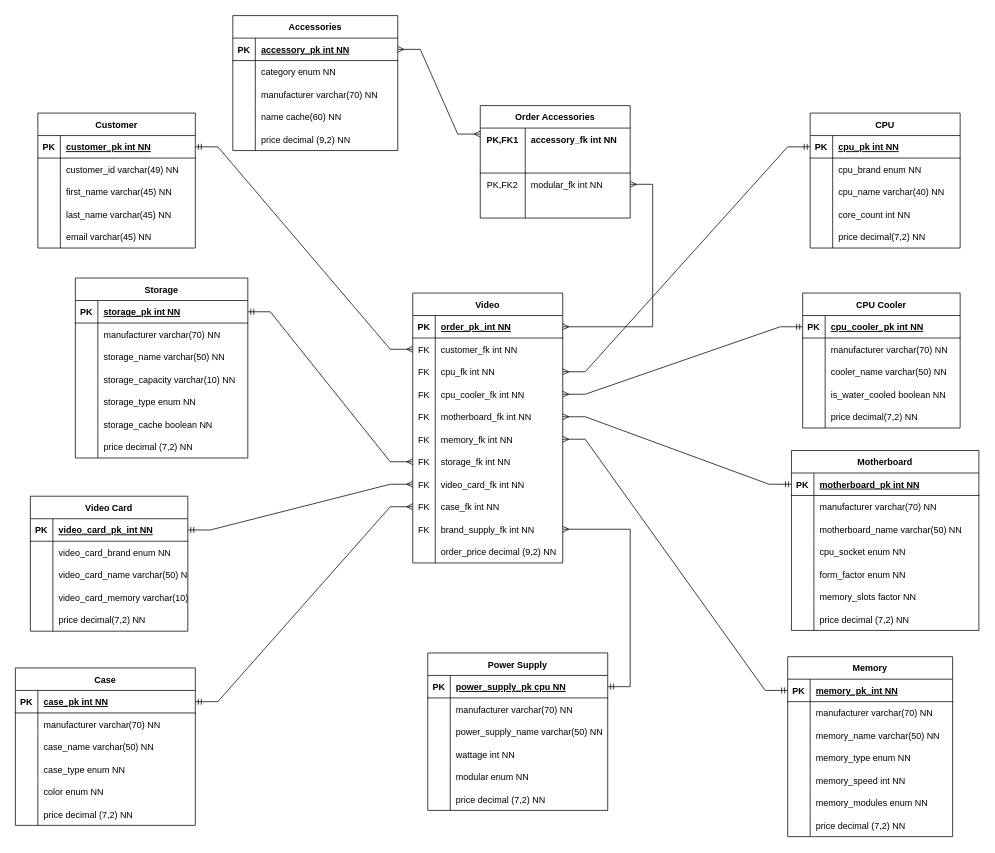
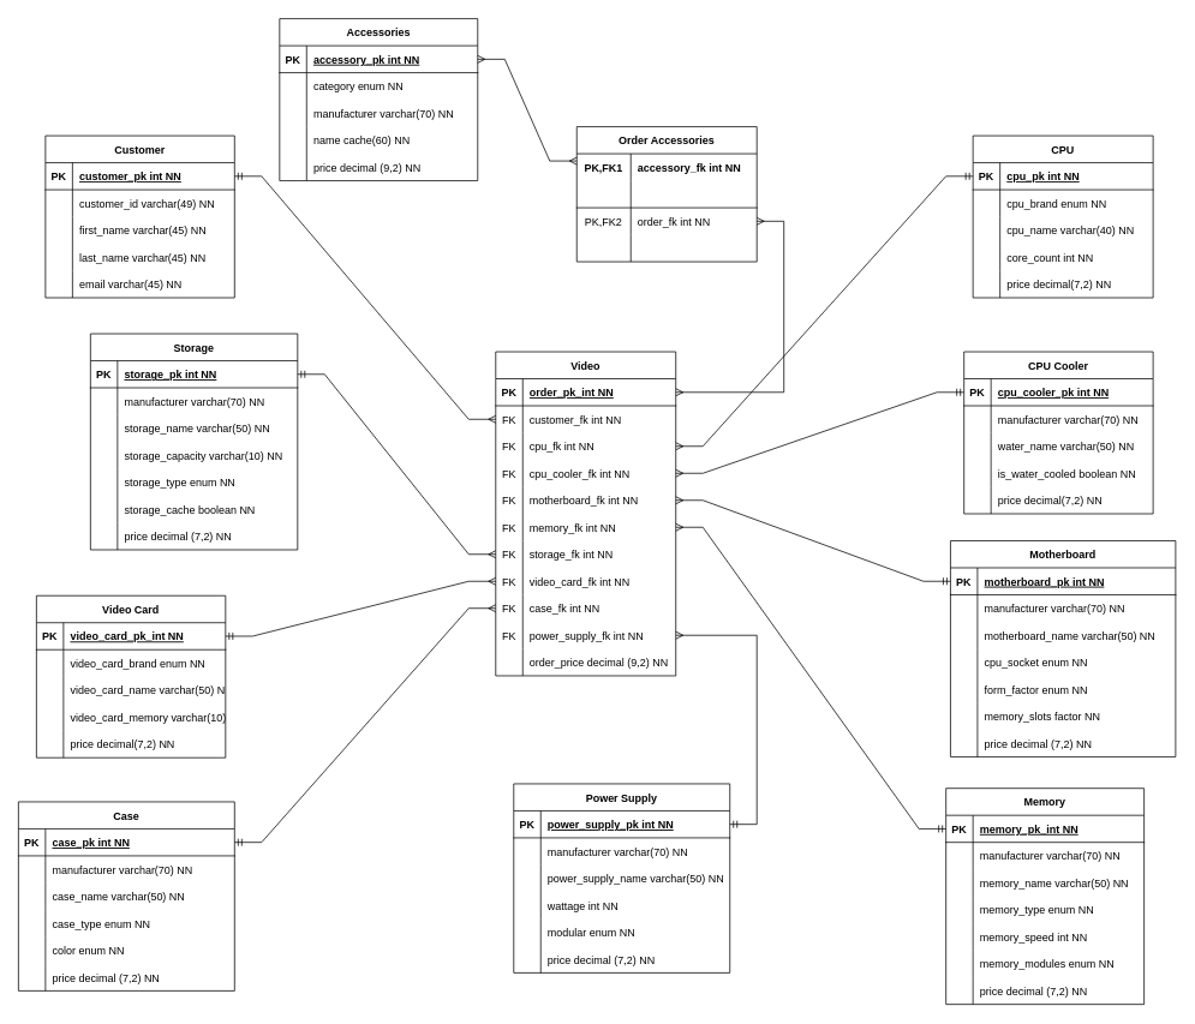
- <mxCell id="229" value="modular_fk int NN" style="shape=partialRectangle;connectable=0;fillColor=none;top=0;left=0;bottom=0;right=0;align=left;spacingLeft=6;overflow=hidden;" parent="227" vertex="1"><mxGeometry x="60" width="140" height="30" as="geometry"><mxRectangle width="140" height="30" as="alternateBounds" /></mxGeometry></mxCell>
+ <mxCell id="229" value="order_fk int NN" style="shape=partialRectangle;connectable=0;fillColor=none;top=0;left=0;bottom=0;right=0;align=left;spacingLeft=6;overflow=hidden;" parent="227" vertex="1"><mxGeometry x="60" width="140" height="30" as="geometry"><mxRectangle width="140" height="30" as="alternateBounds" /></mxGeometry></mxCell>
- <mxCell id="213" value="cooler_name varchar(50) NN" style="shape=partialRectangle;connectable=0;fillColor=none;top=0;left=0;bottom=0;right=0;align=left;spacingLeft=6;overflow=hidden;" parent="211" vertex="1"><mxGeometry x="30" width="180" height="30" as="geometry"><mxRectangle width="180" height="30" as="alternateBounds" /></mxGeometry></mxCell>
+ <mxCell id="213" value="water_name varchar(50) NN" style="shape=partialRectangle;connectable=0;fillColor=none;top=0;left=0;bottom=0;right=0;align=left;spacingLeft=6;overflow=hidden;" parent="211" vertex="1"><mxGeometry x="30" width="180" height="30" as="geometry"><mxRectangle width="180" height="30" as="alternateBounds" /></mxGeometry></mxCell>
- <mxCell id="32" value="brand_supply_fk int NN" style="shape=partialRectangle;connectable=0;fillColor=none;top=0;left=0;bottom=0;right=0;align=left;spacingLeft=6;overflow=hidden;" parent="30" vertex="1"><mxGeometry x="30" width="170" height="30" as="geometry"><mxRectangle width="170" height="30" as="alternateBounds" /></mxGeometry></mxCell>
+ <mxCell id="32" value="power_supply_fk int NN" style="shape=partialRectangle;connectable=0;fillColor=none;top=0;left=0;bottom=0;right=0;align=left;spacingLeft=6;overflow=hidden;" parent="30" vertex="1"><mxGeometry x="30" width="170" height="30" as="geometry"><mxRectangle width="170" height="30" as="alternateBounds" /></mxGeometry></mxCell>
- <mxCell id="112" value="power_supply_pk cpu NN" style="shape=partialRectangle;connectable=0;fillColor=none;top=0;left=0;bottom=0;right=0;align=left;spacingLeft=6;fontStyle=5;overflow=hidden;" parent="110" vertex="1"><mxGeometry x="30" width="210" height="30" as="geometry"><mxRectangle width="210" height="30" as="alternateBounds" /></mxGeometry></mxCell>
+ <mxCell id="112" value="power_supply_pk int NN" style="shape=partialRectangle;connectable=0;fillColor=none;top=0;left=0;bottom=0;right=0;align=left;spacingLeft=6;fontStyle=5;overflow=hidden;" parent="110" vertex="1"><mxGeometry x="30" width="210" height="30" as="geometry"><mxRectangle width="210" height="30" as="alternateBounds" /></mxGeometry></mxCell>
